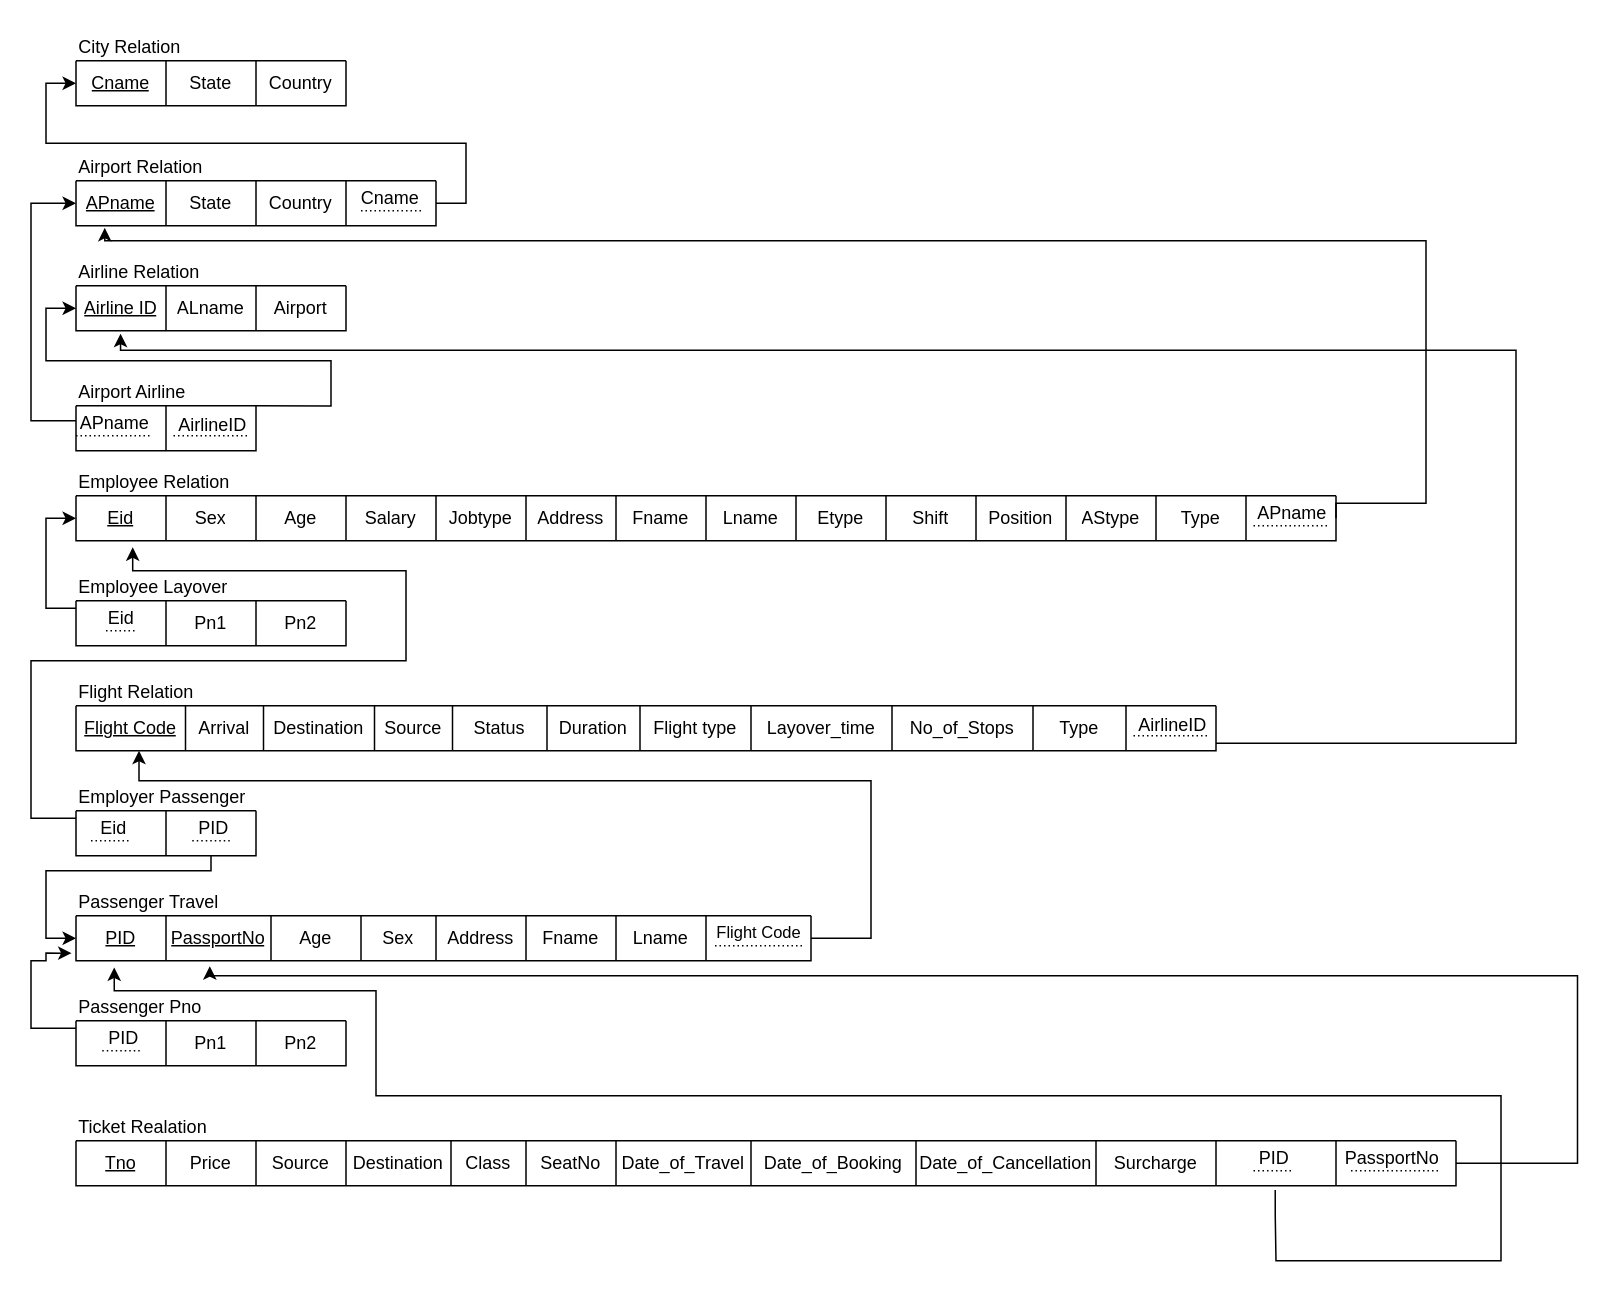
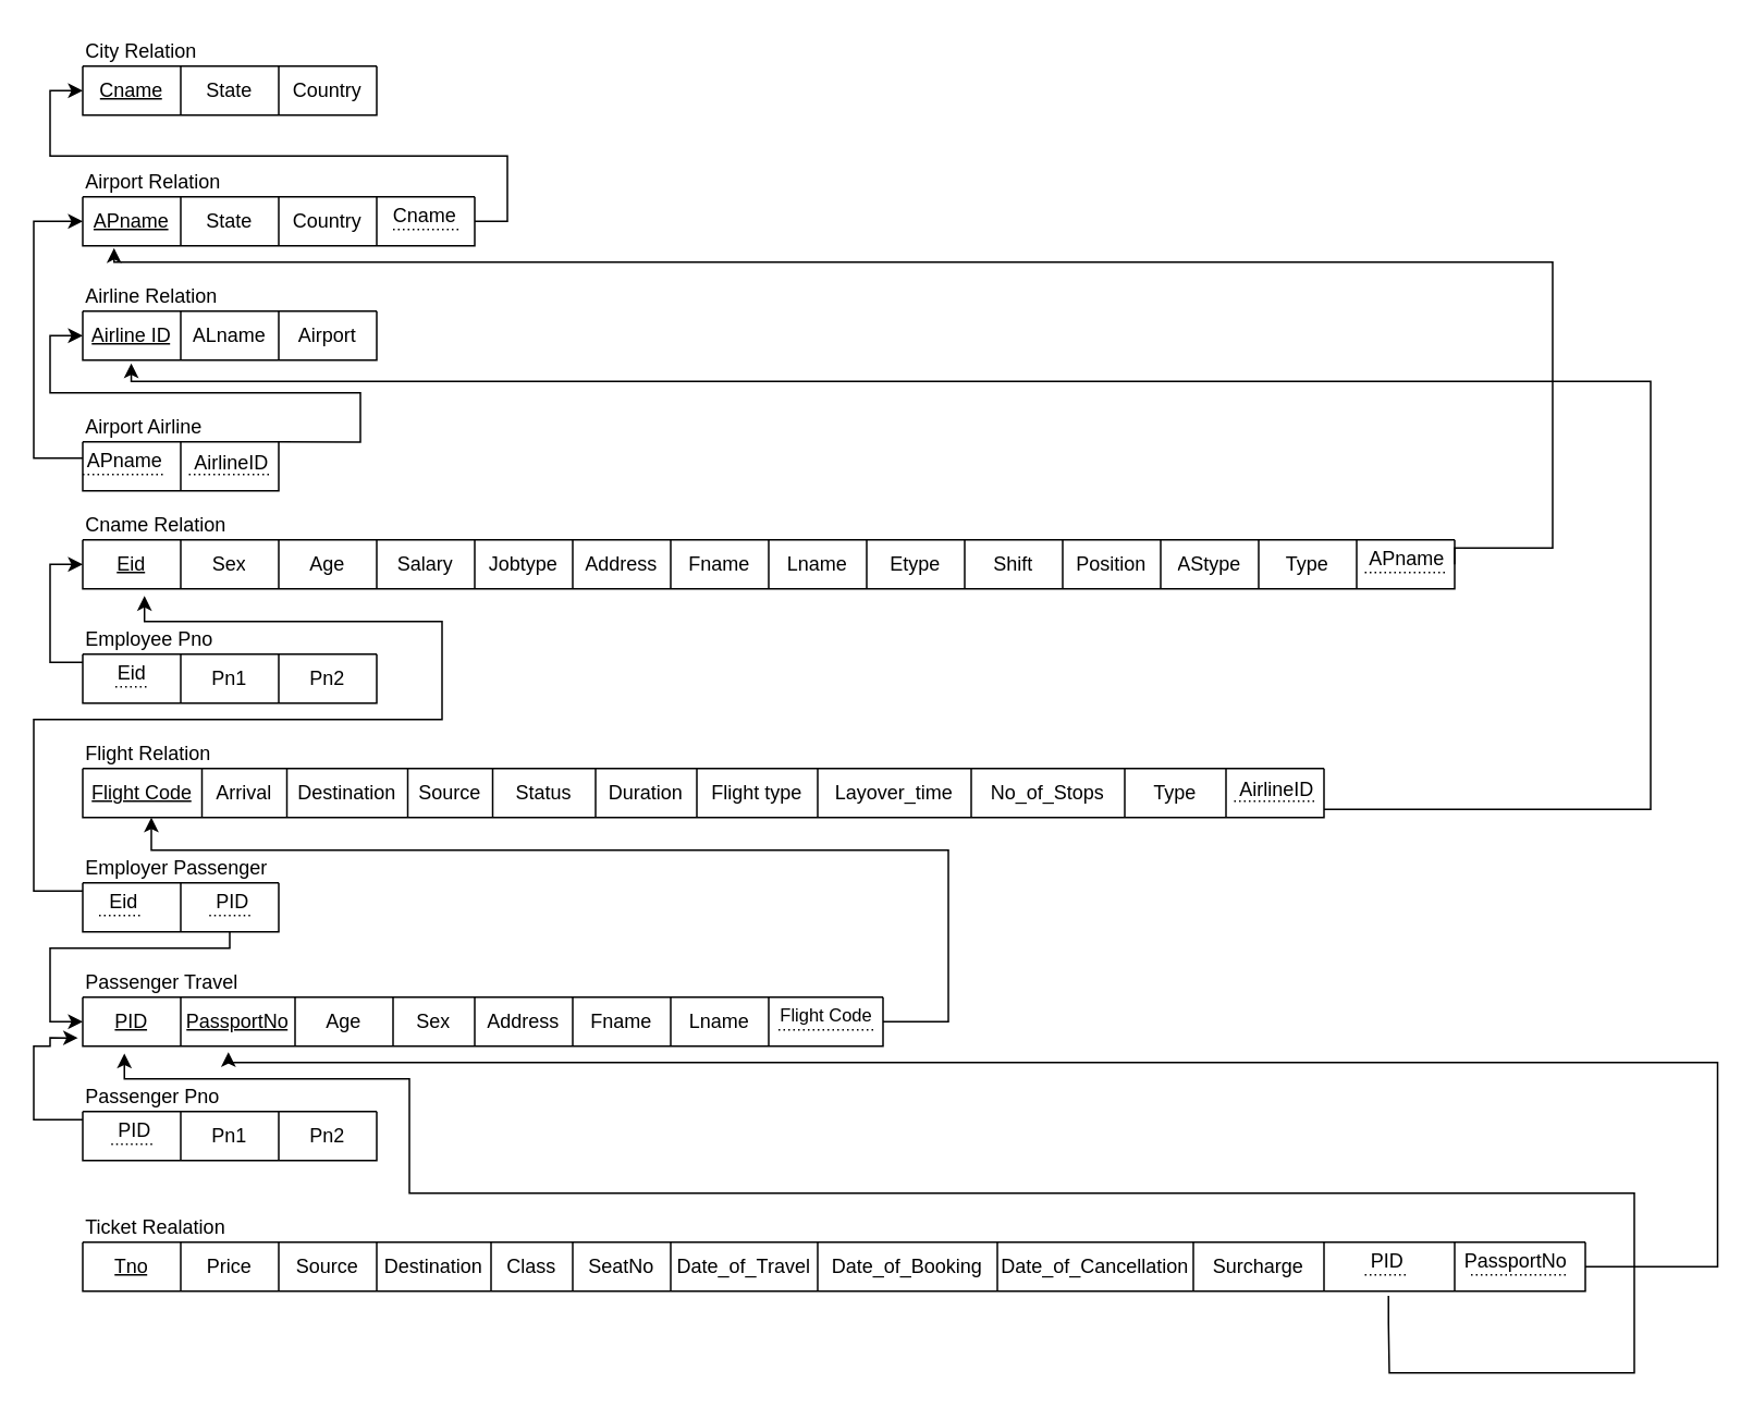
- <mxCell id="20" value="Employee Relation" style="shape=table;startSize=20;container=1;collapsible=0;childLayout=tableLayout;align=left;strokeWidth=1;perimeterSpacing=0;arcSize=15;swimlaneHead=0;" vertex="1" parent="1"><mxGeometry x="50" y="310" width="840" height="50" as="geometry" /></mxCell>
+ <mxCell id="20" value="Cname Relation" style="shape=table;startSize=20;container=1;collapsible=0;childLayout=tableLayout;align=left;strokeWidth=1;perimeterSpacing=0;arcSize=15;swimlaneHead=0;" vertex="1" parent="1"><mxGeometry x="50" y="310" width="840" height="50" as="geometry" /></mxCell>
- <mxCell id="37" value="Employee Layover" style="shape=table;startSize=20;container=1;collapsible=0;childLayout=tableLayout;align=left;strokeWidth=1;perimeterSpacing=0;arcSize=15;swimlaneHead=0;" vertex="1" parent="1"><mxGeometry x="50" y="380" width="180" height="50" as="geometry" /></mxCell>
+ <mxCell id="37" value="Employee Pno" style="shape=table;startSize=20;container=1;collapsible=0;childLayout=tableLayout;align=left;strokeWidth=1;perimeterSpacing=0;arcSize=15;swimlaneHead=0;" vertex="1" parent="1"><mxGeometry x="50" y="380" width="180" height="50" as="geometry" /></mxCell>
